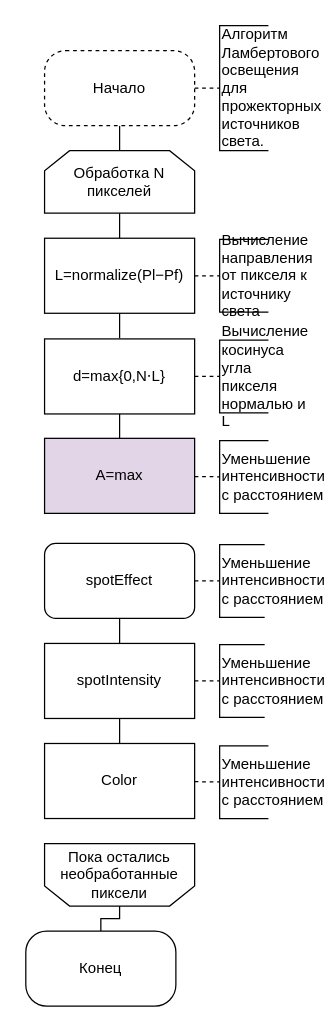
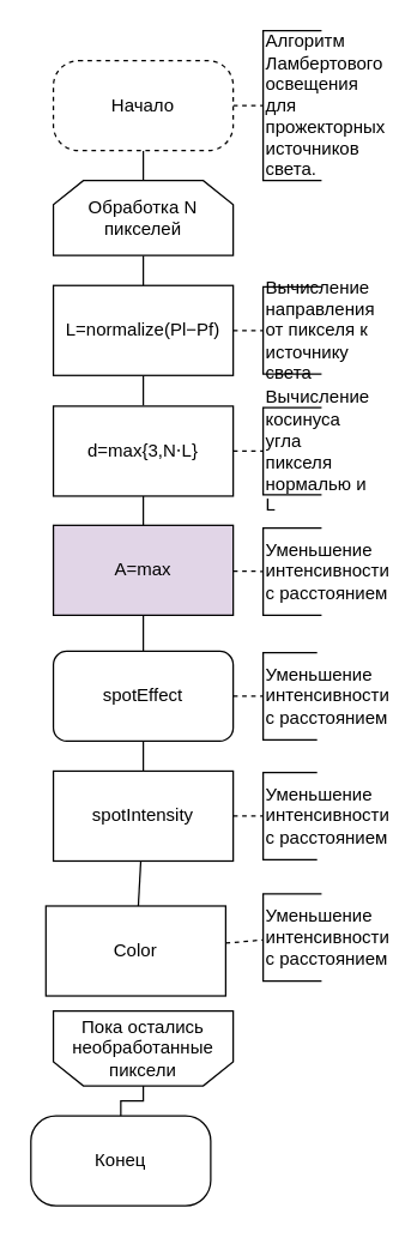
- <mxCell id="15" value="d=max{0,N⋅L}" style="rounded=0;whiteSpace=wrap;" vertex="1" parent="1"><mxGeometry x="35" y="270.5" width="120" height="60" as="geometry" /></mxCell>
+ <mxCell id="15" value="d=max{3,N⋅L}" style="rounded=0;whiteSpace=wrap;" vertex="1" parent="1"><mxGeometry x="35" y="270.5" width="120" height="60" as="geometry" /></mxCell>
+ <mxCell id="20" style="edgeStyle=none;html=1;endArrow=none;endFill=0;" edge="1" parent="1" source="21" target="28"><mxGeometry relative="1" as="geometry" /></mxCell>
- <mxCell id="24" value="Color" style="rounded=0;whiteSpace=wrap;" vertex="1" parent="1"><mxGeometry x="35" y="594" width="120" height="60" as="geometry" /></mxCell>
+ <mxCell id="24" value="Color" style="rounded=0;whiteSpace=wrap;" vertex="1" parent="1"><mxGeometry x="30" y="604" width="120" height="60" as="geometry" /></mxCell>
